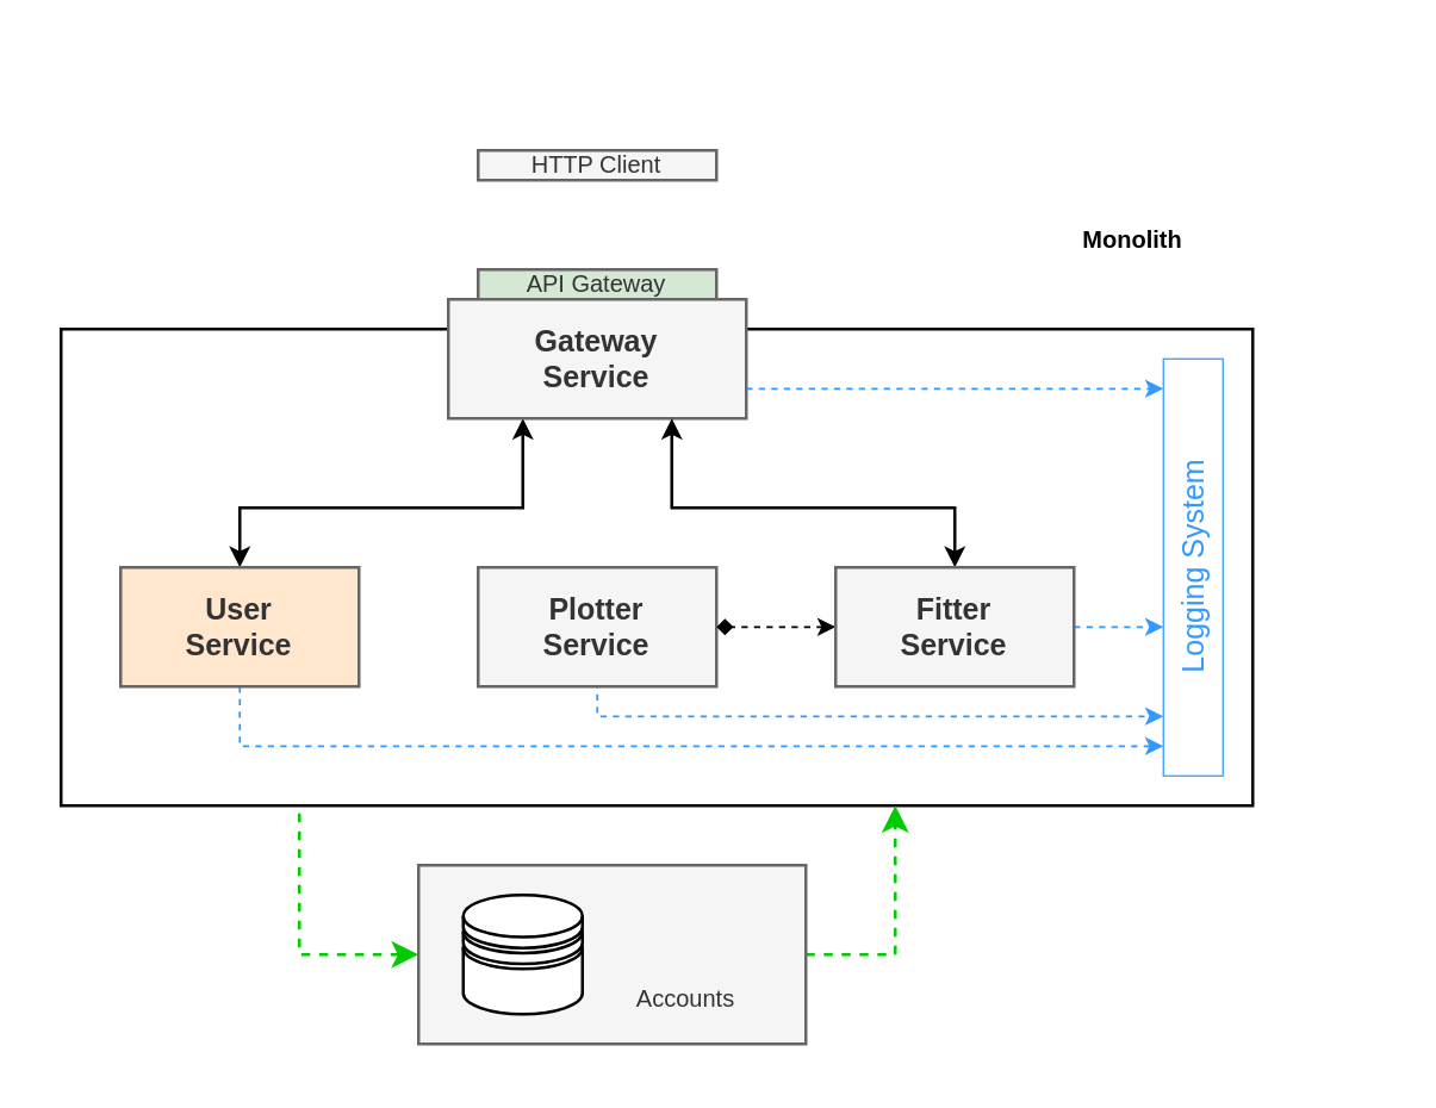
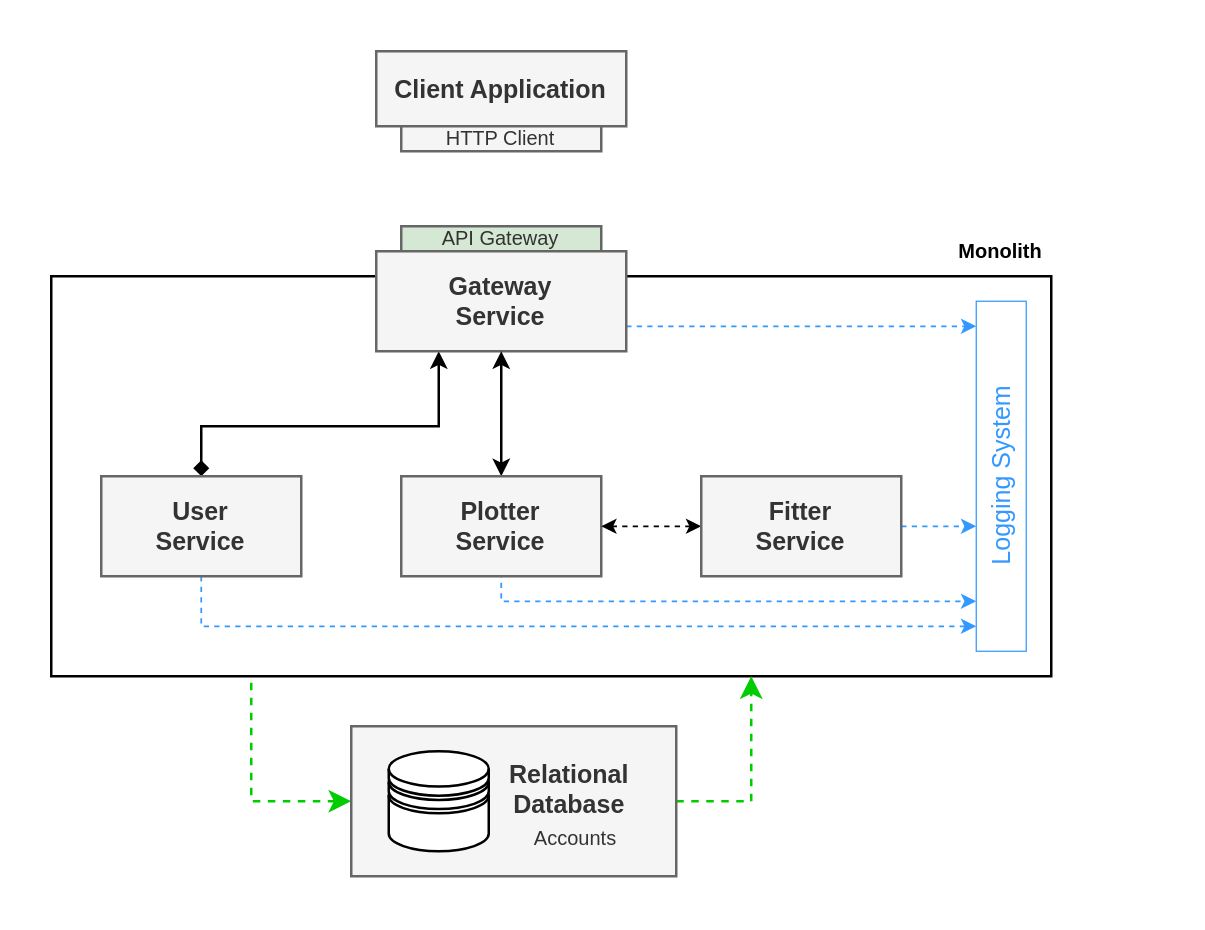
+ <mxCell id="3" value="&lt;b style=&quot;font-size: 10px;&quot;&gt;Client Application&lt;/b&gt;" style="rounded=0;whiteSpace=wrap;html=1;fillColor=#f5f5f5;fontColor=#333333;strokeColor=#666666;fontSize=10;" vertex="1" parent="1"><mxGeometry x="150" y="20" width="100" height="30" as="geometry" /></mxCell>
- <mxCell id="20" value="Monolith" style="text;html=1;align=center;verticalAlign=middle;whiteSpace=wrap;rounded=0;fontSize=8;fontStyle=1" vertex="1" parent="1"><mxGeometry x="360" y="70" width="40" height="20" as="geometry" /></mxCell>
+ <mxCell id="20" value="Monolith" style="text;html=1;align=center;verticalAlign=middle;whiteSpace=wrap;rounded=0;fontSize=8;fontStyle=1" vertex="1" parent="1"><mxGeometry x="380" y="90" width="40" height="20" as="geometry" /></mxCell>
+ <mxCell id="11" style="edgeStyle=orthogonalEdgeStyle;rounded=0;orthogonalLoop=1;jettySize=auto;html=1;entryX=0.5;entryY=1;entryDx=0;entryDy=0;startArrow=classic;startFill=1;endSize=4;startSize=4;" edge="1" parent="1" source="13" target="8"><mxGeometry relative="1" as="geometry" /></mxCell>
- <mxCell id="14" style="edgeStyle=orthogonalEdgeStyle;rounded=0;orthogonalLoop=1;jettySize=auto;html=1;entryX=0.75;entryY=1;entryDx=0;entryDy=0;startArrow=classic;startFill=1;endSize=4;startSize=4;" edge="1" parent="1" source="17" target="8"><mxGeometry relative="1" as="geometry"><Array as="points"><mxPoint x="320" y="170" /><mxPoint x="225" y="170" /></Array></mxGeometry></mxCell>
- <mxCell id="6" style="edgeStyle=orthogonalEdgeStyle;rounded=0;orthogonalLoop=1;jettySize=auto;html=1;exitX=0.25;exitY=1;exitDx=0;exitDy=0;entryX=0.5;entryY=0;entryDx=0;entryDy=0;startArrow=classic;startFill=1;endSize=4;startSize=4;" edge="1" parent="1" source="8" target="10"><mxGeometry relative="1" as="geometry"><Array as="points"><mxPoint x="175" y="170" /><mxPoint x="80" y="170" /></Array></mxGeometry></mxCell>
+ <mxCell id="6" style="edgeStyle=orthogonalEdgeStyle;rounded=0;orthogonalLoop=1;jettySize=auto;html=1;exitX=0.25;exitY=1;exitDx=0;exitDy=0;entryX=0.5;entryY=0;entryDx=0;entryDy=0;startArrow=classic;startFill=1;endSize=4;startSize=4;endArrow=diamond;" edge="1" parent="1" source="8" target="10"><mxGeometry relative="1" as="geometry"><Array as="points"><mxPoint x="175" y="170" /><mxPoint x="80" y="170" /></Array></mxGeometry></mxCell>
- <mxCell id="10" value="&lt;font style=&quot;font-size: 10px;&quot;&gt;&lt;span style=&quot;font-size: 10px;&quot;&gt;User&lt;/span&gt;&lt;/font&gt;&lt;div style=&quot;font-size: 10px;&quot;&gt;&lt;font style=&quot;font-size: 10px;&quot;&gt;&lt;span style=&quot;font-size: 10px;&quot;&gt;Service&lt;/span&gt;&lt;/font&gt;&lt;/div&gt;" style="rounded=0;whiteSpace=wrap;html=1;fillColor=#ffe6cc;fontColor=#333333;strokeColor=#666666;fontStyle=1;fontSize=10;" vertex="1" parent="1"><mxGeometry x="40" y="190" width="80" height="40" as="geometry" /></mxCell>
+ <mxCell id="10" value="&lt;font style=&quot;font-size: 10px;&quot;&gt;&lt;span style=&quot;font-size: 10px;&quot;&gt;User&lt;/span&gt;&lt;/font&gt;&lt;div style=&quot;font-size: 10px;&quot;&gt;&lt;font style=&quot;font-size: 10px;&quot;&gt;&lt;span style=&quot;font-size: 10px;&quot;&gt;Service&lt;/span&gt;&lt;/font&gt;&lt;/div&gt;" style="rounded=0;whiteSpace=wrap;html=1;fillColor=#f5f5f5;fontColor=#333333;strokeColor=#666666;fontStyle=1;fontSize=10;" vertex="1" parent="1"><mxGeometry x="40" y="190" width="80" height="40" as="geometry" /></mxCell>
- <mxCell id="15" style="edgeStyle=orthogonalEdgeStyle;rounded=0;orthogonalLoop=1;jettySize=auto;html=1;startArrow=classic;startFill=1;endSize=4;startSize=4;dashed=1;strokeWidth=0.7;endArrow=diamond;" edge="1" parent="1" source="17" target="13"><mxGeometry relative="1" as="geometry" /></mxCell>
+ <mxCell id="15" style="edgeStyle=orthogonalEdgeStyle;rounded=0;orthogonalLoop=1;jettySize=auto;html=1;startArrow=classic;startFill=1;endSize=4;startSize=4;dashed=1;strokeWidth=0.7;" edge="1" parent="1" source="17" target="13"><mxGeometry relative="1" as="geometry" /></mxCell>
+ <mxCell id="25" value="&lt;font style=&quot;font-size: 10px;&quot; color=&quot;#333333&quot;&gt;&lt;span style=&quot;font-size: 10px;&quot;&gt;&lt;b style=&quot;font-size: 10px;&quot;&gt;Relational Database&lt;/b&gt;&lt;/span&gt;&lt;/font&gt;" style="text;html=1;align=center;verticalAlign=middle;whiteSpace=wrap;rounded=0;fontSize=10;" vertex="1" parent="23"><mxGeometry x="60" y="10" width="55" height="30" as="geometry" /></mxCell>
